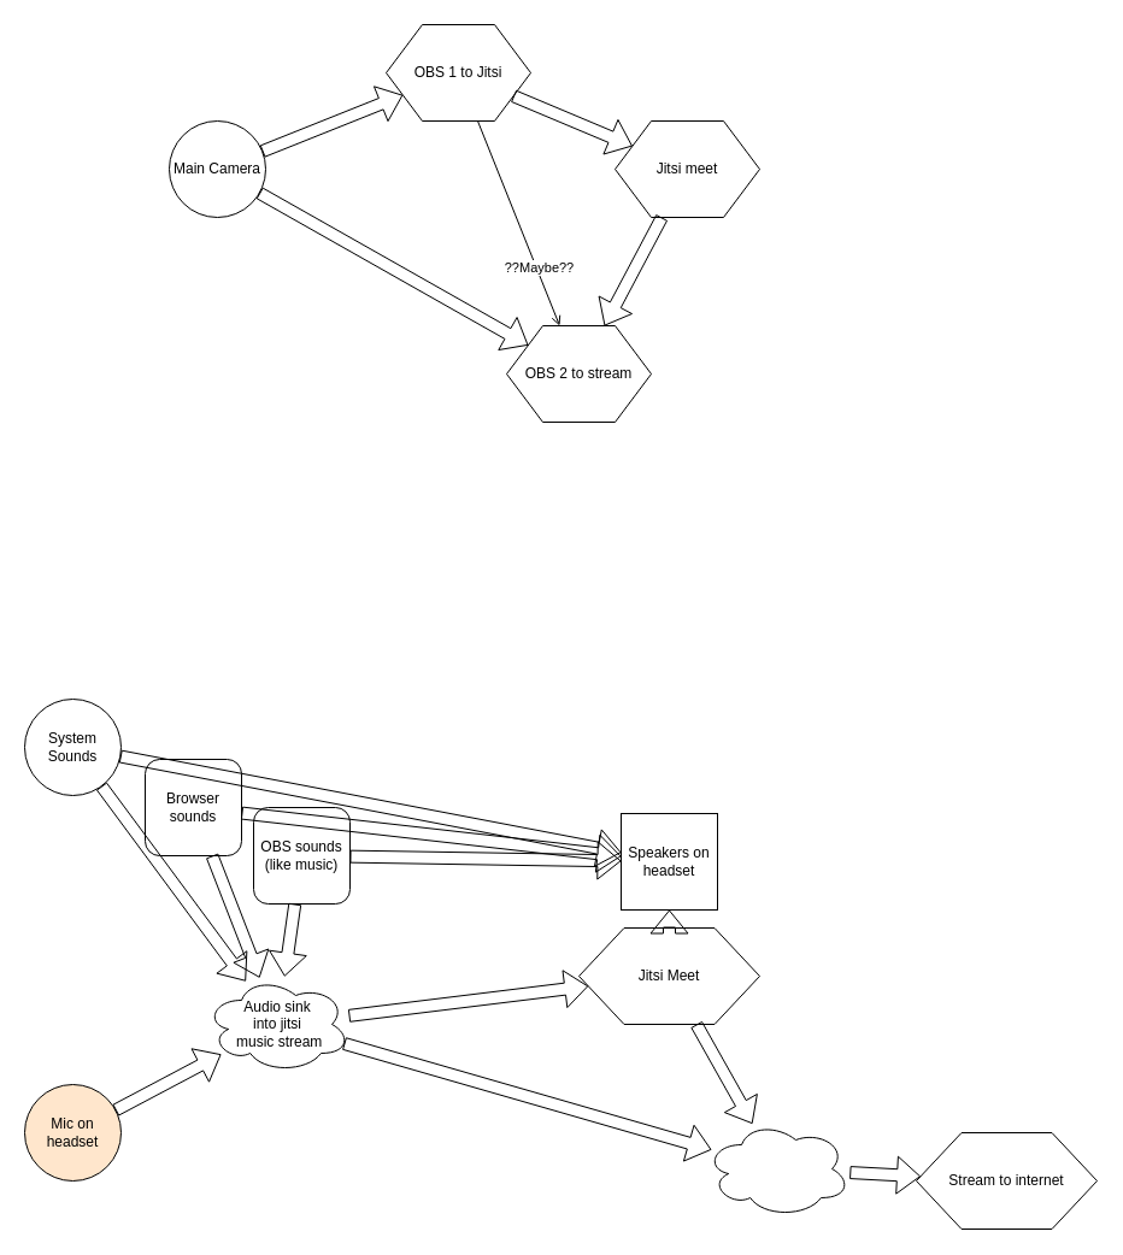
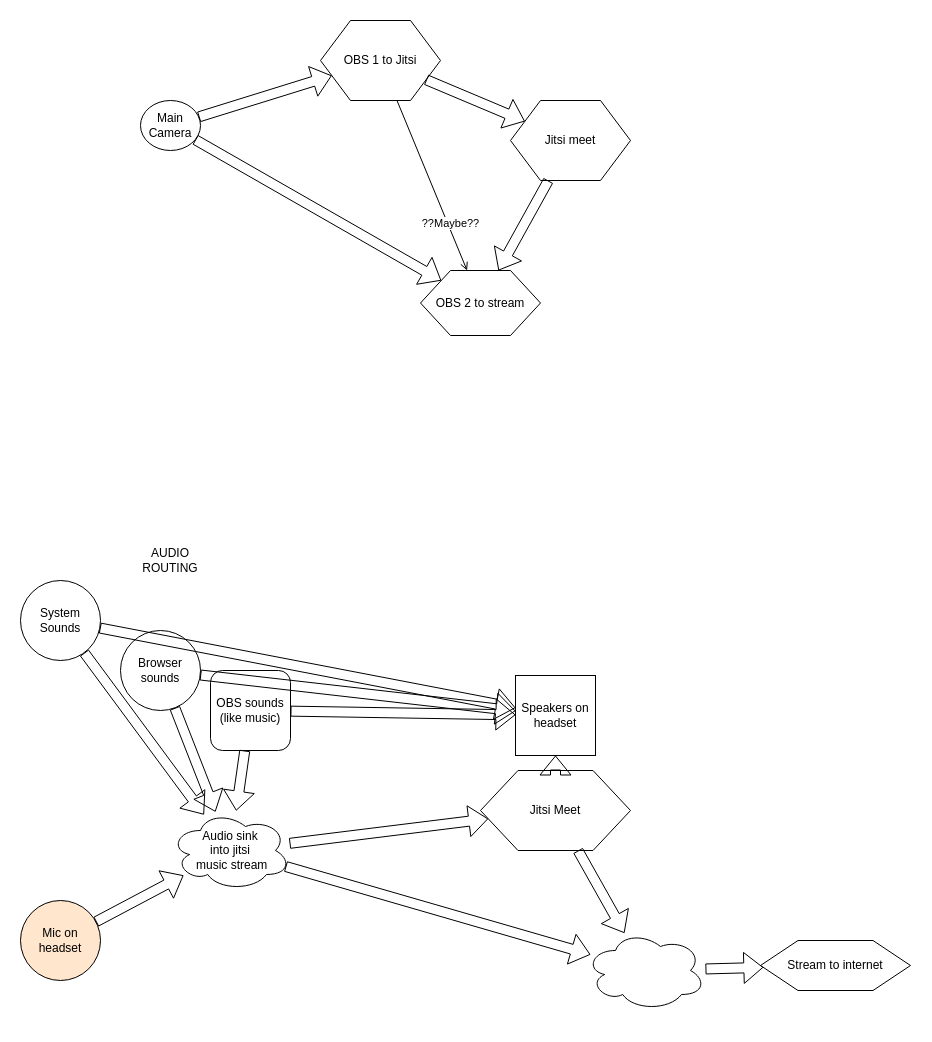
- <mxCell id="22" value="Main Camera" style="ellipse;whiteSpace=wrap;html=1;aspect=fixed;" vertex="1" parent="1"><mxGeometry x="140" y="100" width="80" height="80" as="geometry" /></mxCell>
+ <mxCell id="22" value="Main Camera" style="ellipse;whiteSpace=wrap;html=1;aspect=fixed;" vertex="1" parent="1"><mxGeometry x="140" y="100" width="60" height="50" as="geometry" /></mxCell>
- <mxCell id="27" value="&lt;div&gt;OBS 2 to stream&lt;/div&gt;" style="shape=hexagon;perimeter=hexagonPerimeter2;whiteSpace=wrap;html=1;" vertex="1" parent="1"><mxGeometry x="420" y="270" width="120" height="80" as="geometry" /></mxCell>
+ <mxCell id="27" value="&lt;div&gt;OBS 2 to stream&lt;/div&gt;" style="shape=hexagon;perimeter=hexagonPerimeter2;whiteSpace=wrap;html=1;" vertex="1" parent="1"><mxGeometry x="420" y="270" width="120" height="65" as="geometry" /></mxCell>
+ <mxCell id="21" value="AUDIO ROUTING" style="text;html=1;strokeColor=none;fillColor=none;align=center;verticalAlign=middle;whiteSpace=wrap;rounded=0;" vertex="1" parent="1"><mxGeometry x="150" y="550" width="40" height="20" as="geometry" /></mxCell>
- <mxCell id="6" value="Browser sounds" style="whiteSpace=wrap;html=1;aspect=fixed;rounded=1;" vertex="1" parent="1"><mxGeometry x="120" y="630" width="80" height="80" as="geometry" /></mxCell>
+ <mxCell id="6" value="Browser sounds" style="ellipse;whiteSpace=wrap;html=1;aspect=fixed;" vertex="1" parent="1"><mxGeometry x="120" y="630" width="80" height="80" as="geometry" /></mxCell>
- <mxCell id="8" value="Stream to internet" style="shape=hexagon;perimeter=hexagonPerimeter2;whiteSpace=wrap;html=1;" vertex="1" parent="1"><mxGeometry x="760" y="940" width="150" height="80" as="geometry" /></mxCell>
+ <mxCell id="8" value="Stream to internet" style="shape=hexagon;perimeter=hexagonPerimeter2;whiteSpace=wrap;html=1;" vertex="1" parent="1"><mxGeometry x="760" y="940" width="150" height="50" as="geometry" /></mxCell>
